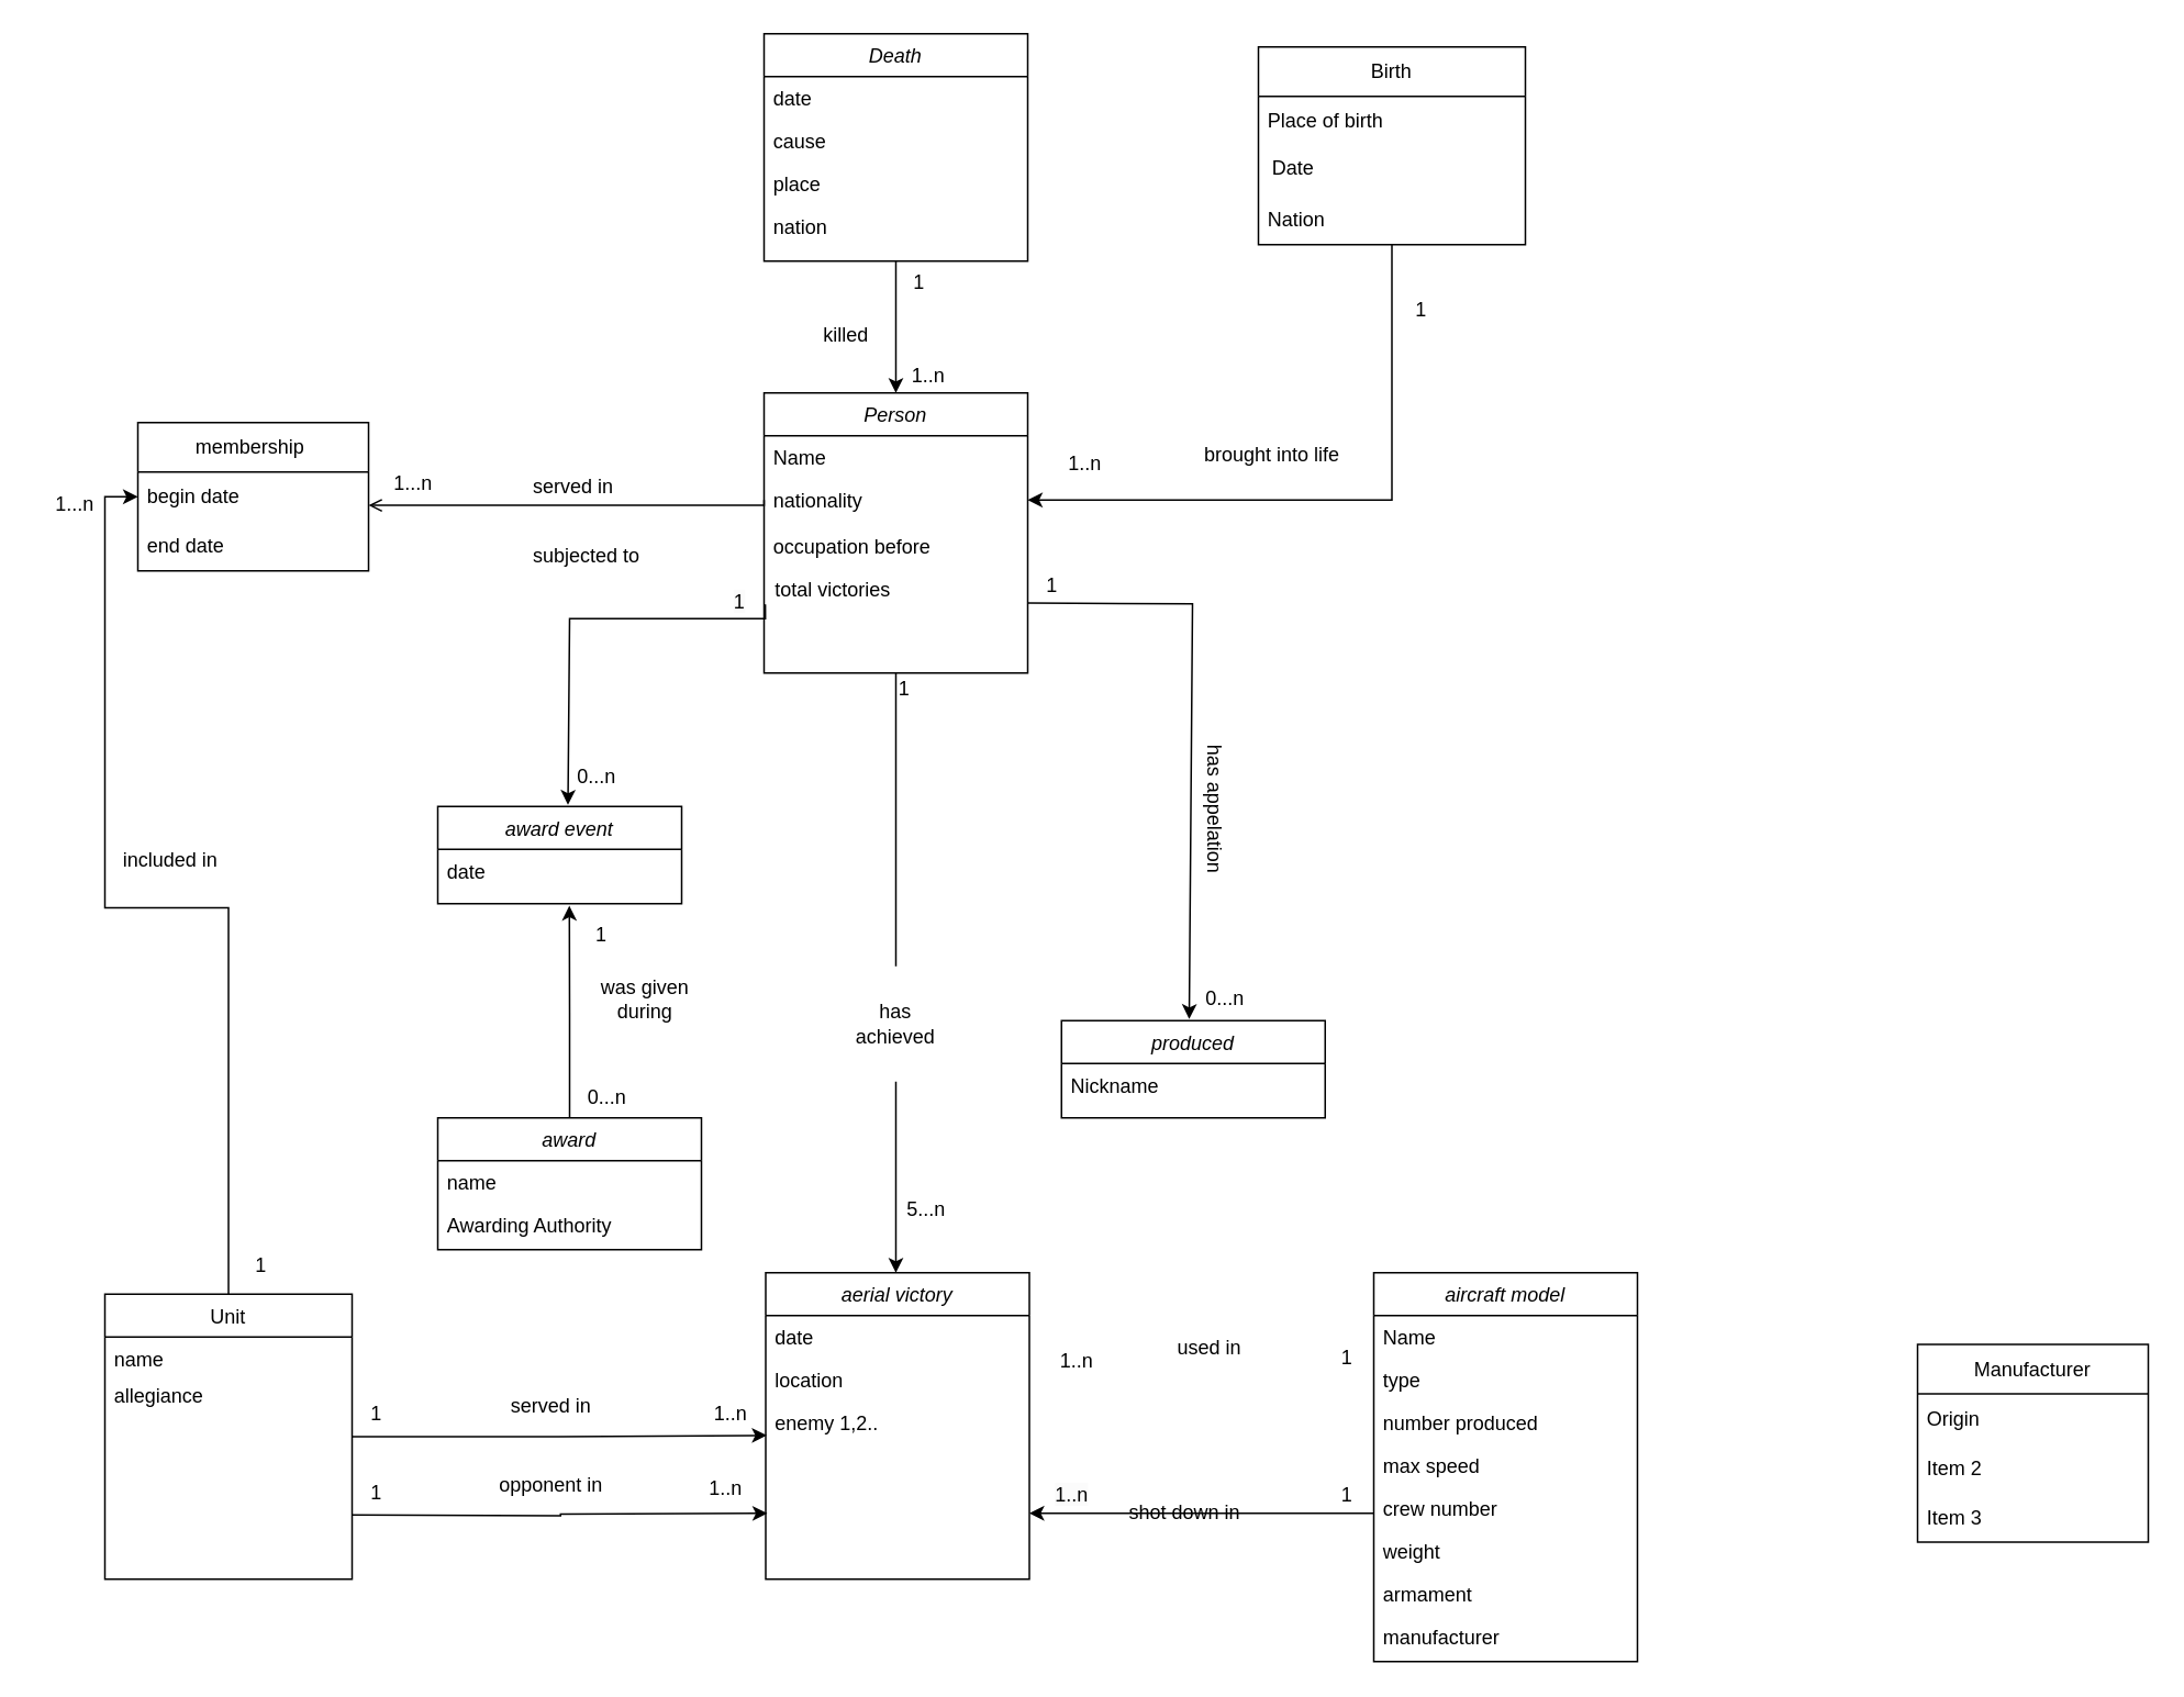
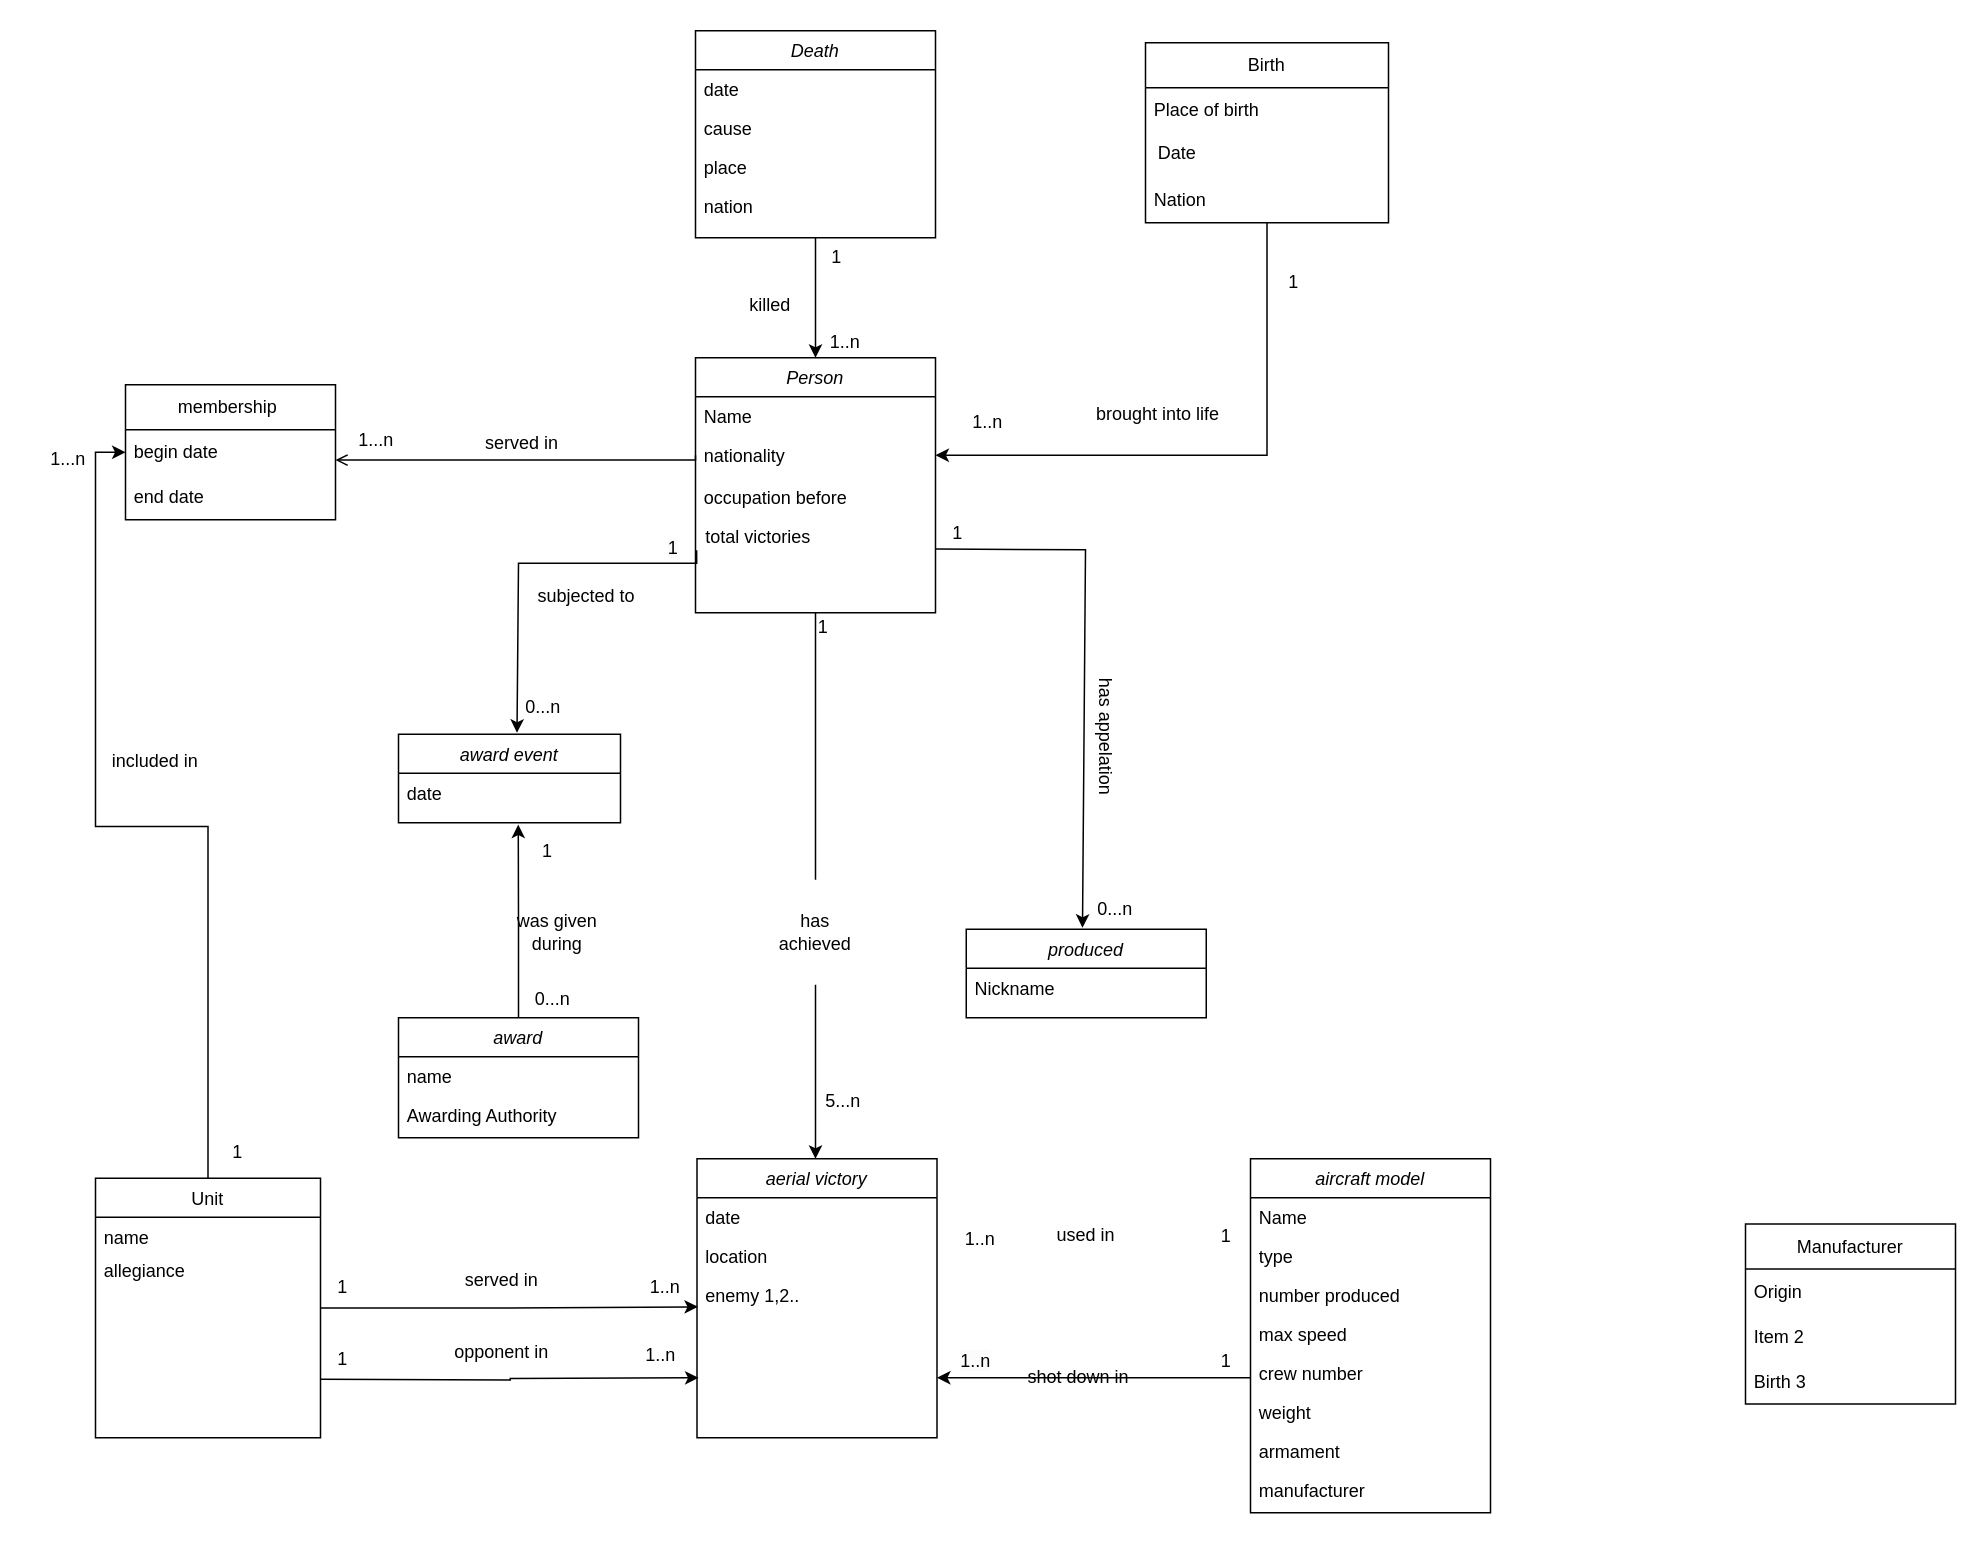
- <mxCell id="51" value="subjected to" style="text;html=1;align=center;verticalAlign=middle;whiteSpace=wrap;rounded=0;" parent="1" vertex="1"><mxGeometry x="313" y="316" width="85" height="41" as="geometry" /></mxCell>
+ <mxCell id="51" value="subjected to" style="text;html=1;align=center;verticalAlign=middle;whiteSpace=wrap;rounded=0;" parent="1" vertex="1"><mxGeometry x="348" y="376" width="85" height="41" as="geometry" /></mxCell>
- <mxCell id="75" value="included in" style="text;html=1;align=center;verticalAlign=middle;whiteSpace=wrap;rounded=0;" parent="1" vertex="1"><mxGeometry x="73" y="507" width="60" height="30" as="geometry" /></mxCell>
+ <mxCell id="75" value="included in" style="text;html=1;align=center;verticalAlign=middle;whiteSpace=wrap;rounded=0;" parent="1" vertex="1"><mxGeometry x="73" y="492" width="60" height="30" as="geometry" /></mxCell>
- <mxCell id="71" value="was given during" style="text;html=1;align=center;verticalAlign=middle;whiteSpace=wrap;rounded=0;" parent="1" vertex="1"><mxGeometry x="360.5" y="591" width="60" height="30" as="geometry" /></mxCell>
+ <mxCell id="71" value="was given during" style="text;html=1;align=center;verticalAlign=middle;whiteSpace=wrap;rounded=0;" parent="1" vertex="1"><mxGeometry x="340.5" y="606" width="60" height="30" as="geometry" /></mxCell>
- <mxCell id="72" value="used in" style="text;html=1;align=center;verticalAlign=middle;whiteSpace=wrap;rounded=0;" parent="1" vertex="1"><mxGeometry x="693.96" y="808" width="79.07" height="20" as="geometry" /></mxCell>
+ <mxCell id="72" value="used in" style="text;html=1;align=center;verticalAlign=middle;whiteSpace=wrap;rounded=0;" parent="1" vertex="1"><mxGeometry x="683.96" y="813" width="79.07" height="20" as="geometry" /></mxCell>
- <mxCell id="97" value="Item 3" style="text;strokeColor=none;fillColor=none;align=left;verticalAlign=middle;spacingLeft=4;spacingRight=4;overflow=hidden;points=[[0,0.5],[1,0.5]];portConstraint=eastwest;rotatable=0;whiteSpace=wrap;html=1;" vertex="1" parent="94"><mxGeometry y="90" width="140" height="30" as="geometry" /></mxCell>
+ <mxCell id="97" value="Birth 3" style="text;strokeColor=none;fillColor=none;align=left;verticalAlign=middle;spacingLeft=4;spacingRight=4;overflow=hidden;points=[[0,0.5],[1,0.5]];portConstraint=eastwest;rotatable=0;whiteSpace=wrap;html=1;" vertex="1" parent="94"><mxGeometry y="90" width="140" height="30" as="geometry" /></mxCell>
